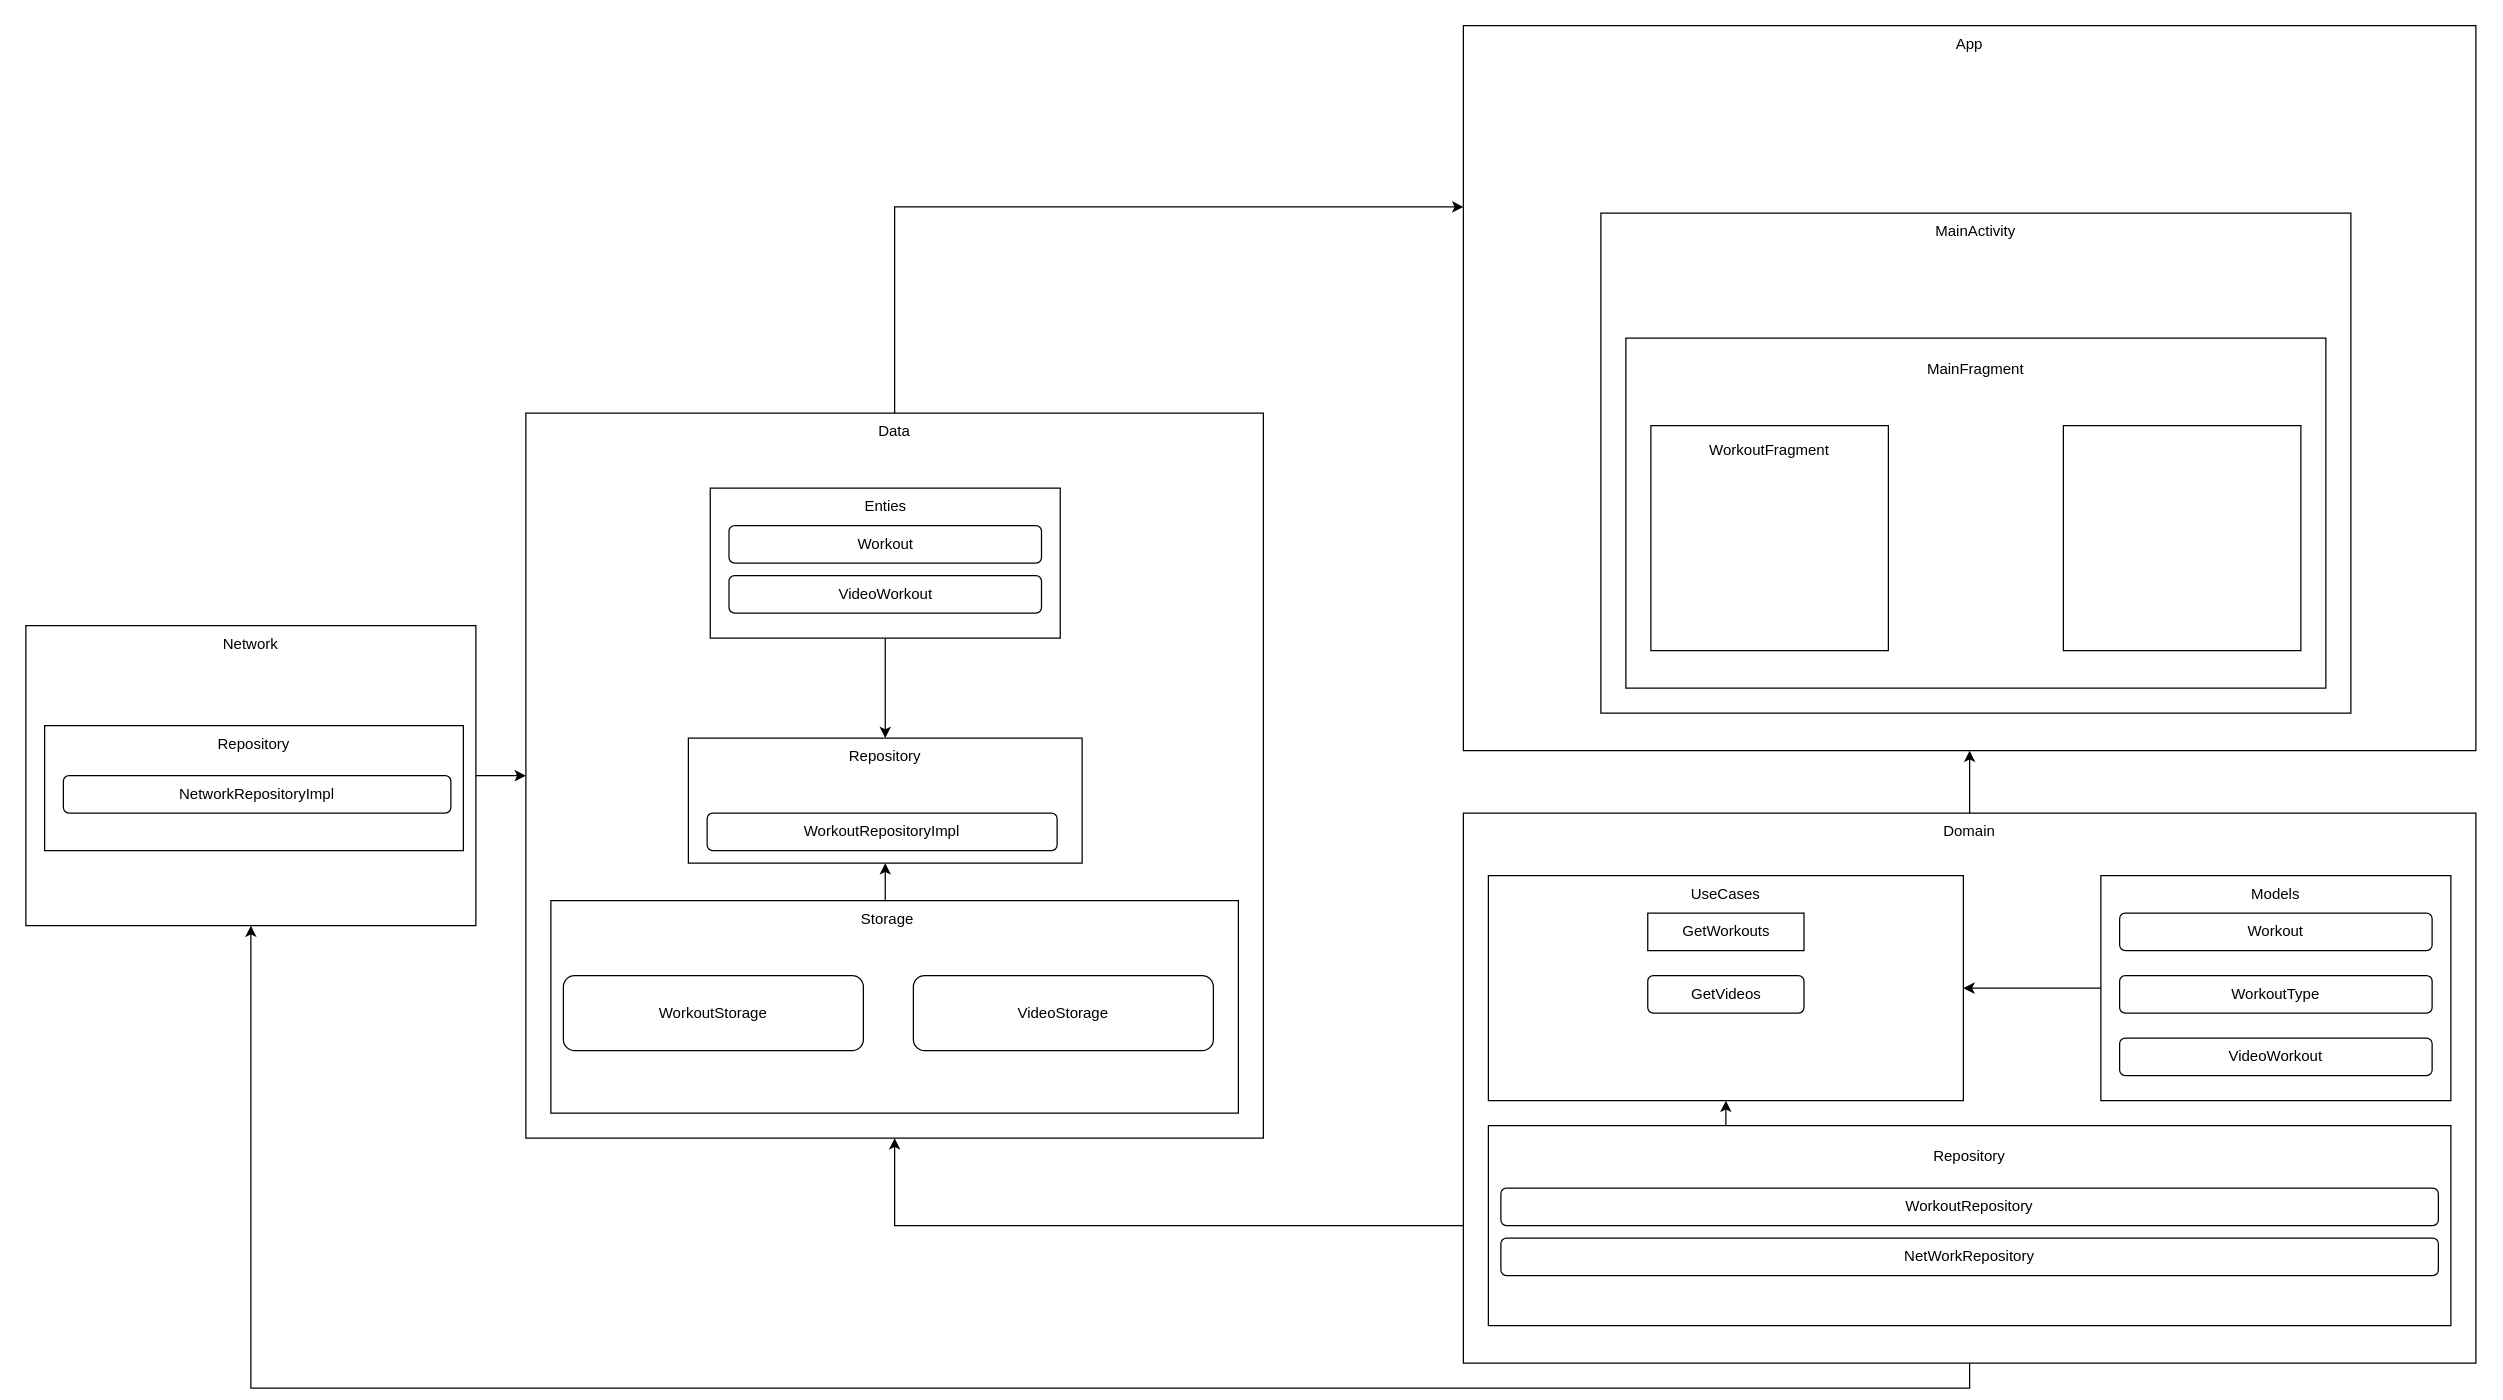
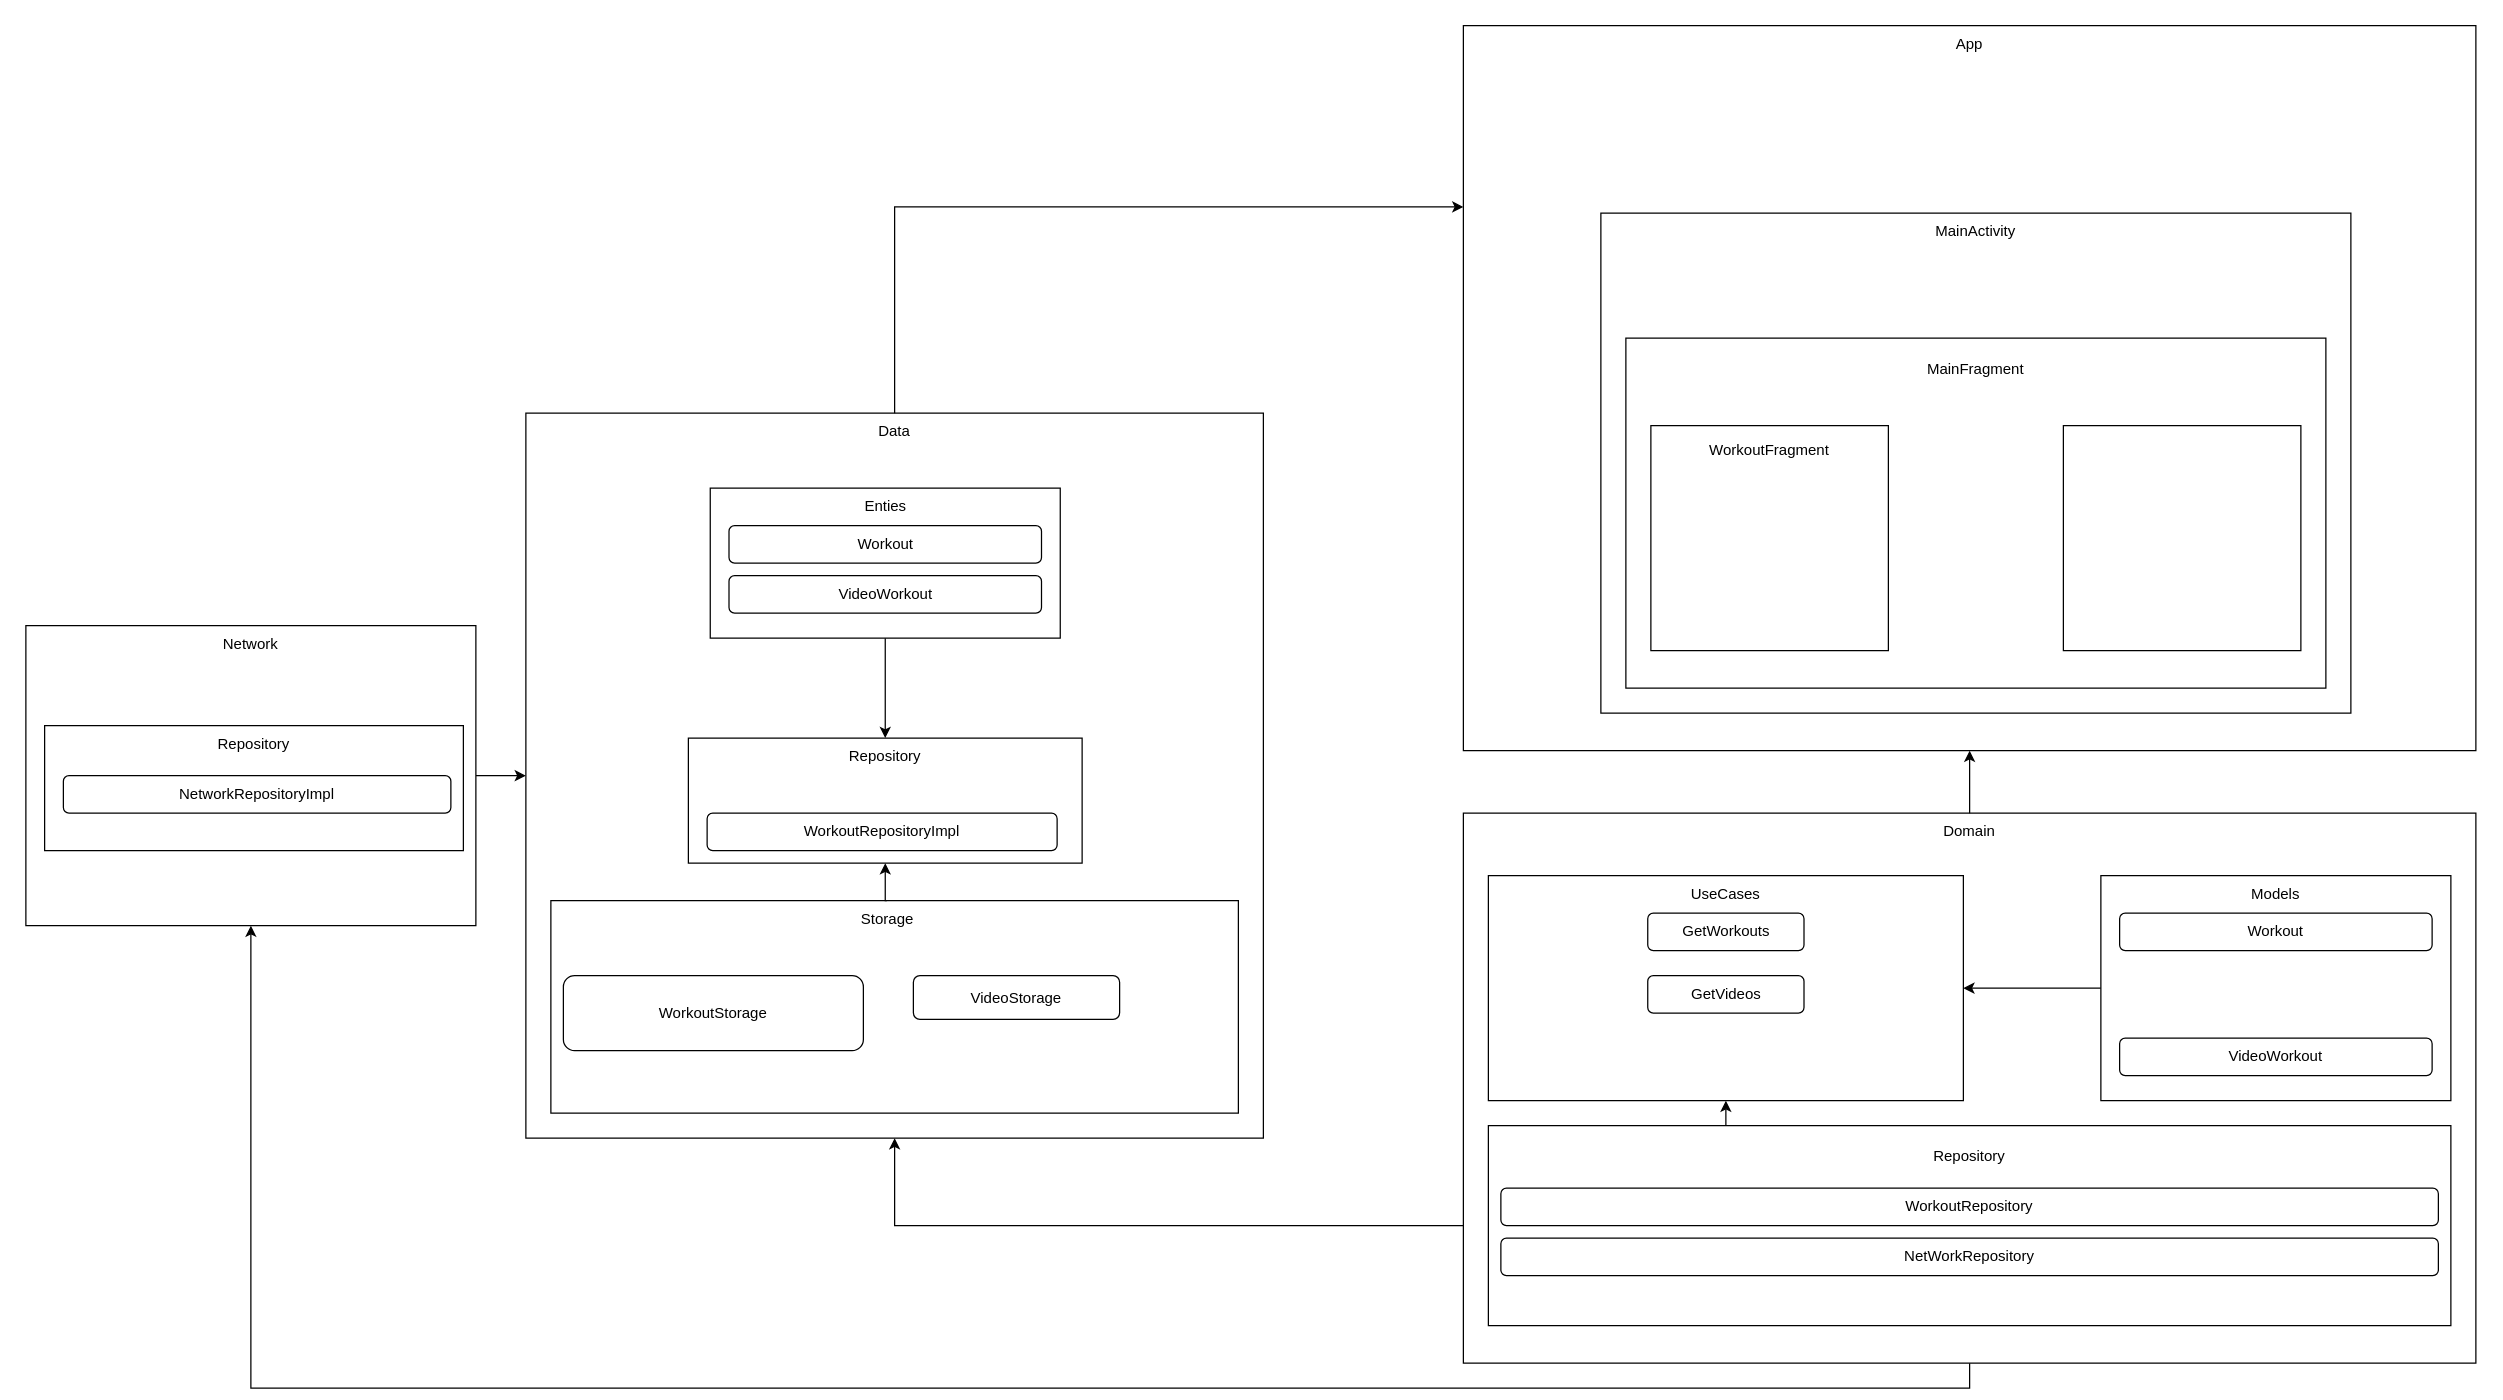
- <mxCell id="17" value="GetWorkouts" style="whiteSpace=wrap;html=1;rounded=0;" vertex="1" parent="1"><mxGeometry x="1317.5" y="730" width="125" height="30" as="geometry" /></mxCell>
+ <mxCell id="17" value="GetWorkouts" style="rounded=1;whiteSpace=wrap;html=1;" vertex="1" parent="1"><mxGeometry x="1317.5" y="730" width="125" height="30" as="geometry" /></mxCell>
- <mxCell id="23" value="WorkoutType" style="rounded=1;whiteSpace=wrap;html=1;" vertex="1" parent="1"><mxGeometry x="1695" y="780" width="250" height="30" as="geometry" /></mxCell>
- <mxCell id="52" value="VideoStorage" style="rounded=1;whiteSpace=wrap;html=1;" vertex="1" parent="1"><mxGeometry x="730" y="780" width="240" height="60" as="geometry" /></mxCell>
+ <mxCell id="52" value="VideoStorage" style="rounded=1;whiteSpace=wrap;html=1;" vertex="1" parent="1"><mxGeometry x="730" y="780" width="165" height="35" as="geometry" /></mxCell>
